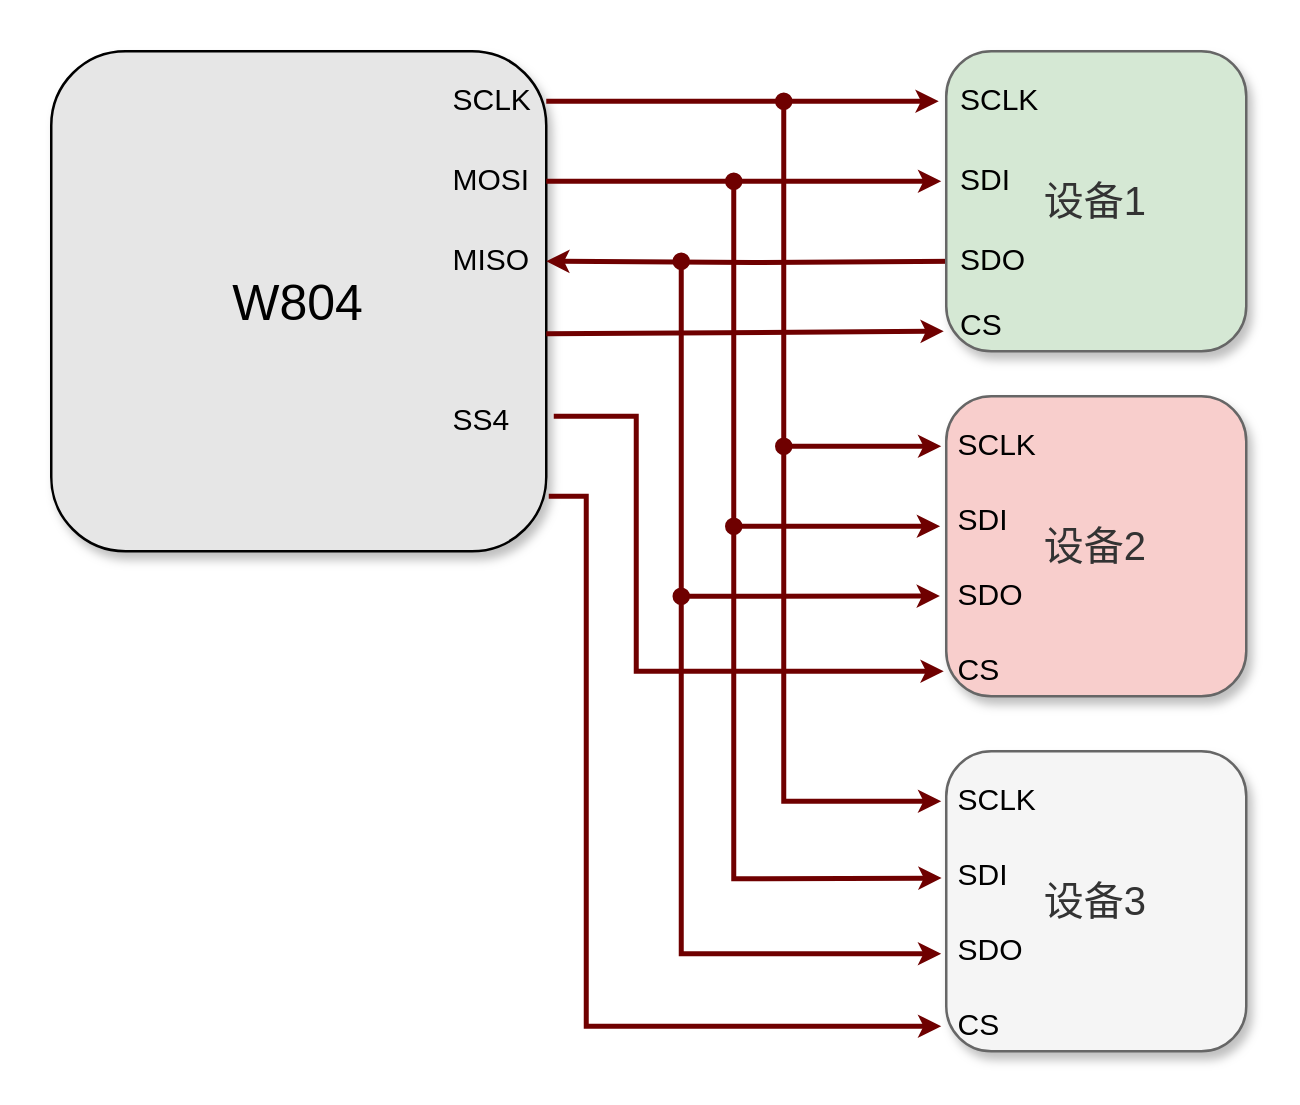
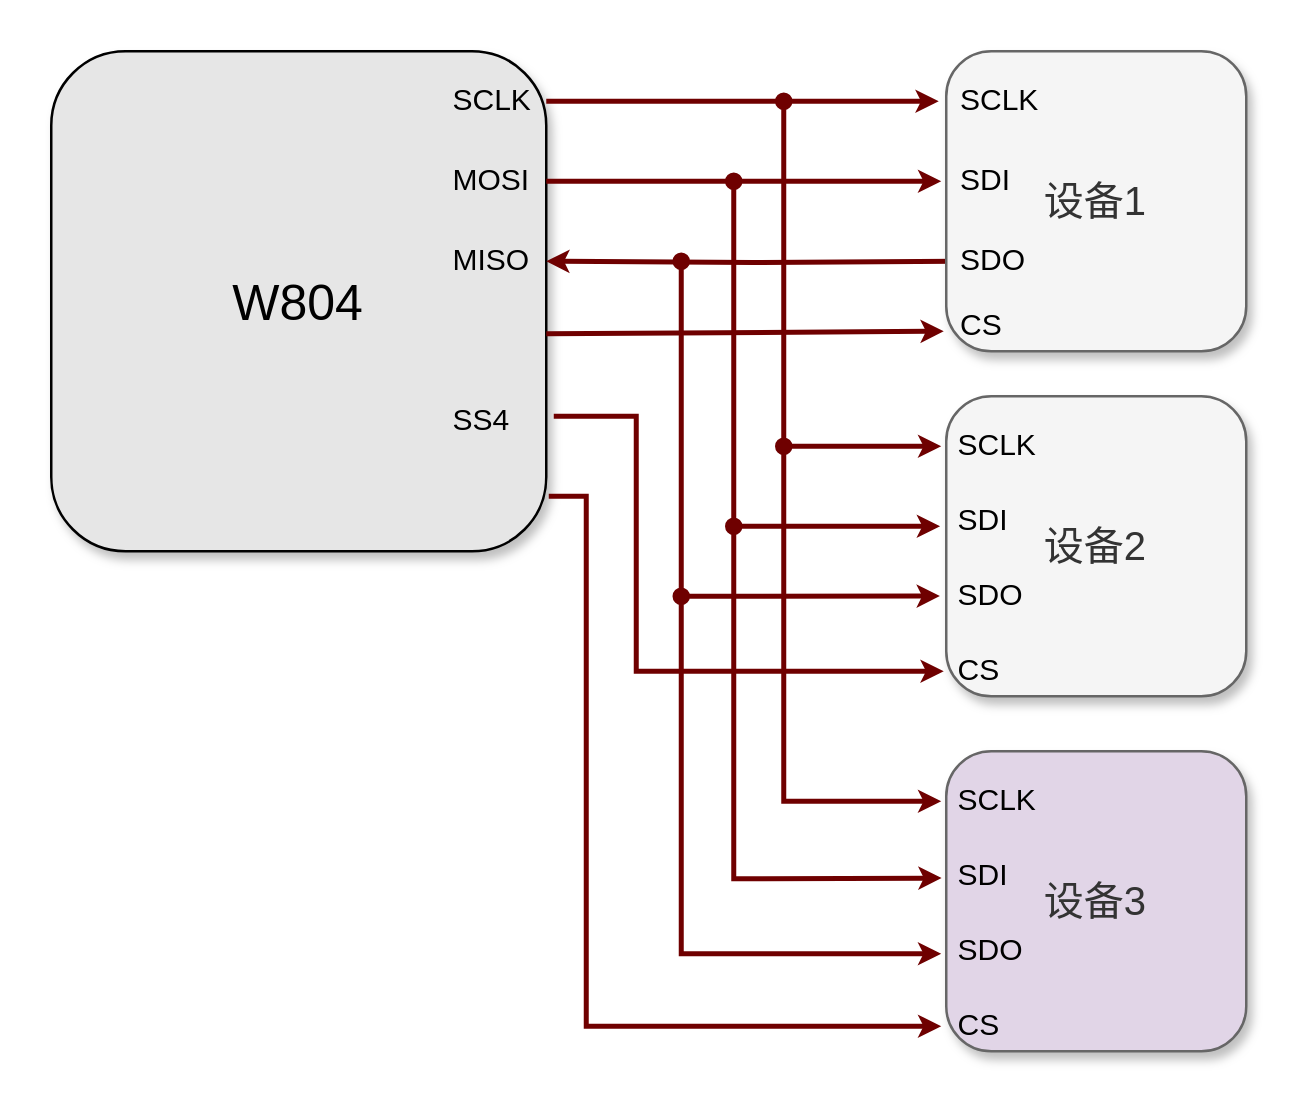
- <mxCell id="10" value="&lt;font style=&quot;font-size: 16px;&quot;&gt;设备1&lt;/font&gt;" style="rounded=1;whiteSpace=wrap;html=1;shadow=1;fillColor=#d5e8d4;fontColor=#333333;strokeColor=#666666;" vertex="1" parent="1"><mxGeometry x="378" y="20" width="120" height="120" as="geometry" /></mxCell>
+ <mxCell id="10" value="&lt;font style=&quot;font-size: 16px;&quot;&gt;设备1&lt;/font&gt;" style="rounded=1;whiteSpace=wrap;html=1;shadow=1;fillColor=#f5f5f5;fontColor=#333333;strokeColor=#666666;" vertex="1" parent="1"><mxGeometry x="378" y="20" width="120" height="120" as="geometry" /></mxCell>
- <mxCell id="15" value="&lt;font style=&quot;font-size: 16px;&quot;&gt;设备2&lt;/font&gt;" style="rounded=1;whiteSpace=wrap;html=1;shadow=1;fillColor=#f8cecc;fontColor=#333333;strokeColor=#666666;" vertex="1" parent="1"><mxGeometry x="378" y="158" width="120" height="120" as="geometry" /></mxCell>
+ <mxCell id="15" value="&lt;font style=&quot;font-size: 16px;&quot;&gt;设备2&lt;/font&gt;" style="rounded=1;whiteSpace=wrap;html=1;shadow=1;fillColor=#f5f5f5;fontColor=#333333;strokeColor=#666666;" vertex="1" parent="1"><mxGeometry x="378" y="158" width="120" height="120" as="geometry" /></mxCell>
- <mxCell id="20" value="&lt;font style=&quot;font-size: 16px;&quot;&gt;设备3&lt;/font&gt;" style="rounded=1;whiteSpace=wrap;html=1;shadow=1;fillColor=#f5f5f5;fontColor=#333333;strokeColor=#666666;" vertex="1" parent="1"><mxGeometry x="378" y="300" width="120" height="120" as="geometry" /></mxCell>
+ <mxCell id="20" value="&lt;font style=&quot;font-size: 16px;&quot;&gt;设备3&lt;/font&gt;" style="rounded=1;whiteSpace=wrap;html=1;shadow=1;fillColor=#e1d5e7;fontColor=#333333;strokeColor=#666666;" vertex="1" parent="1"><mxGeometry x="378" y="300" width="120" height="120" as="geometry" /></mxCell>
